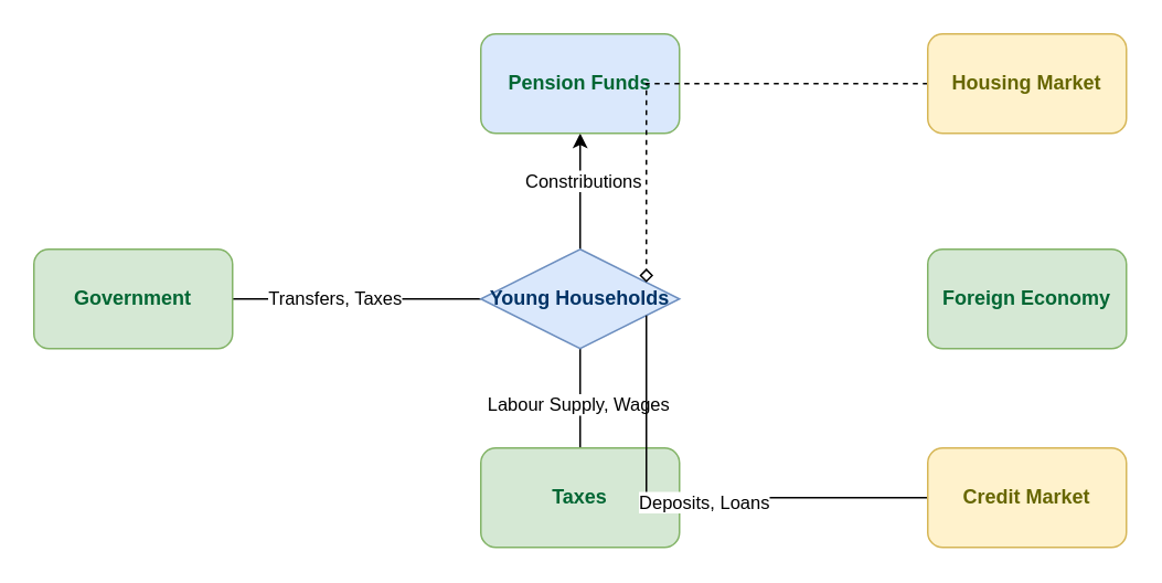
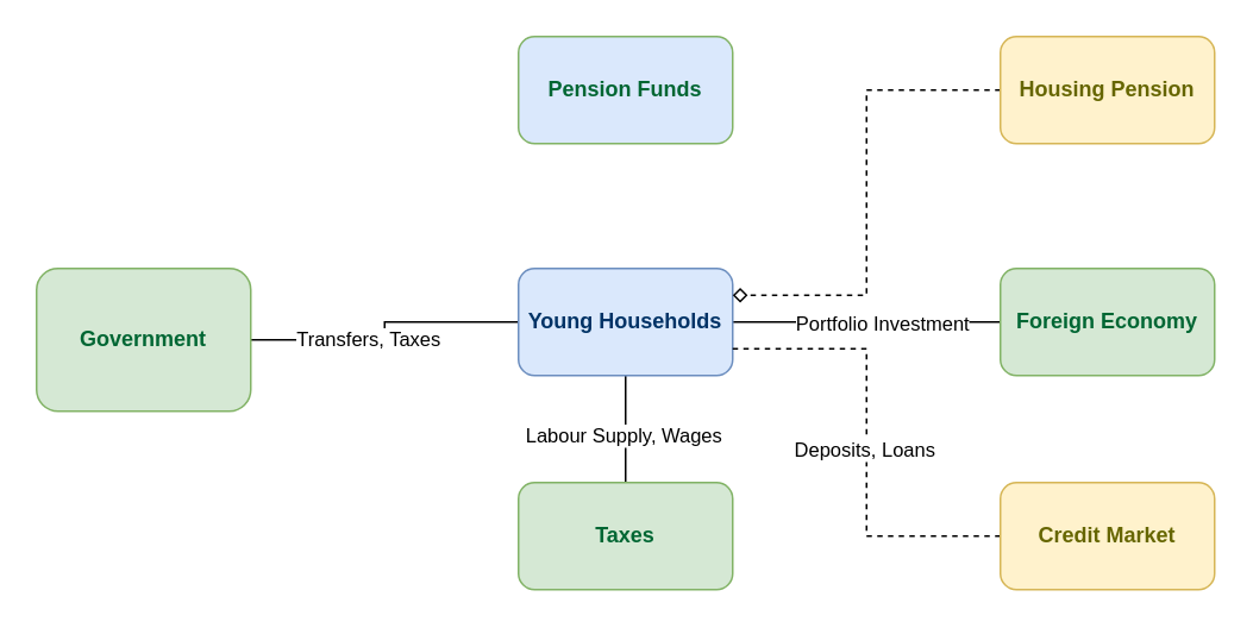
- <mxCell id="15" value="Housing Market" style="rounded=1;whiteSpace=wrap;html=1;fillColor=#fff2cc;strokeColor=#d6b656;fontColor=#666600;fontStyle=1" vertex="1" parent="1"><mxGeometry x="560" y="20" width="120" height="60" as="geometry" /></mxCell>
+ <mxCell id="15" value="Housing Pension" style="rounded=1;whiteSpace=wrap;html=1;fillColor=#fff2cc;strokeColor=#d6b656;fontColor=#666600;fontStyle=1" vertex="1" parent="1"><mxGeometry x="560" y="20" width="120" height="60" as="geometry" /></mxCell>
- <mxCell id="6" style="edgeStyle=orthogonalEdgeStyle;rounded=0;orthogonalLoop=1;jettySize=auto;html=1;entryX=0.5;entryY=1;entryDx=0;entryDy=0;" edge="1" parent="1" source="10" target="11"><mxGeometry relative="1" as="geometry" /></mxCell>
- <mxCell id="7" value="Constributions" style="edgeLabel;html=1;align=center;verticalAlign=middle;resizable=0;points=[];" vertex="1" connectable="0" parent="6"><mxGeometry x="0.206" y="-1" relative="1" as="geometry"><mxPoint as="offset" /></mxGeometry></mxCell>
- <mxCell id="19" value="Government" style="rounded=1;whiteSpace=wrap;html=1;fillColor=#d5e8d4;strokeColor=#82b366;fontColor=#006633;fontStyle=1" vertex="1" parent="1"><mxGeometry x="20" y="150" width="120" height="60" as="geometry" /></mxCell>
+ <mxCell id="19" value="Government" style="rounded=1;whiteSpace=wrap;html=1;fillColor=#d5e8d4;strokeColor=#82b366;fontColor=#006633;fontStyle=1" vertex="1" parent="1"><mxGeometry x="20" y="150" width="120" height="80" as="geometry" /></mxCell>
- <mxCell id="10" value="Young Households" style="rhombus;whiteSpace=wrap;html=1;fillColor=#dae8fc;strokeColor=#6c8ebf;fontColor=#003366;fontStyle=1;" vertex="1" parent="1"><mxGeometry x="290" y="150" width="120" height="60" as="geometry" /></mxCell>
+ <mxCell id="10" value="Young Households" style="rounded=1;whiteSpace=wrap;html=1;fillColor=#dae8fc;strokeColor=#6c8ebf;fontColor=#003366;fontStyle=1" vertex="1" parent="1"><mxGeometry x="290" y="150" width="120" height="60" as="geometry" /></mxCell>
+ <mxCell id="2" style="edgeStyle=orthogonalEdgeStyle;rounded=0;orthogonalLoop=1;jettySize=auto;html=1;entryX=0;entryY=0.5;entryDx=0;entryDy=0;endArrow=none;endFill=0;" edge="1" parent="1" source="10" target="13"><mxGeometry relative="1" as="geometry" /></mxCell>
+ <mxCell id="3" value="Portfolio Investment" style="edgeLabel;html=1;align=center;verticalAlign=middle;resizable=0;points=[];" vertex="1" connectable="0" parent="2"><mxGeometry x="0.104" relative="1" as="geometry"><mxPoint as="offset" /></mxGeometry></mxCell>
- <mxCell id="16" style="edgeStyle=orthogonalEdgeStyle;rounded=0;orthogonalLoop=1;jettySize=auto;html=1;entryX=1;entryY=0.75;entryDx=0;entryDy=0;dashed=0;endArrow=none;endFill=0;" edge="1" parent="1" source="18" target="10"><mxGeometry relative="1" as="geometry" /></mxCell>
+ <mxCell id="16" style="edgeStyle=orthogonalEdgeStyle;rounded=0;orthogonalLoop=1;jettySize=auto;html=1;entryX=1;entryY=0.75;entryDx=0;entryDy=0;dashed=1;endArrow=none;endFill=0;" edge="1" parent="1" source="18" target="10"><mxGeometry relative="1" as="geometry" /></mxCell>
